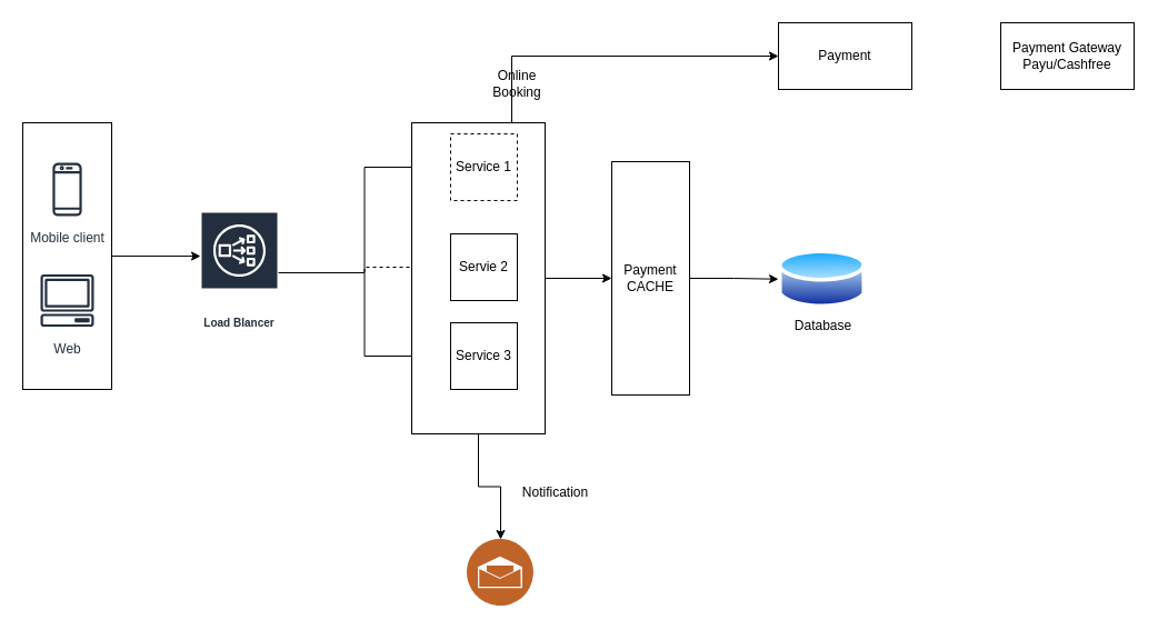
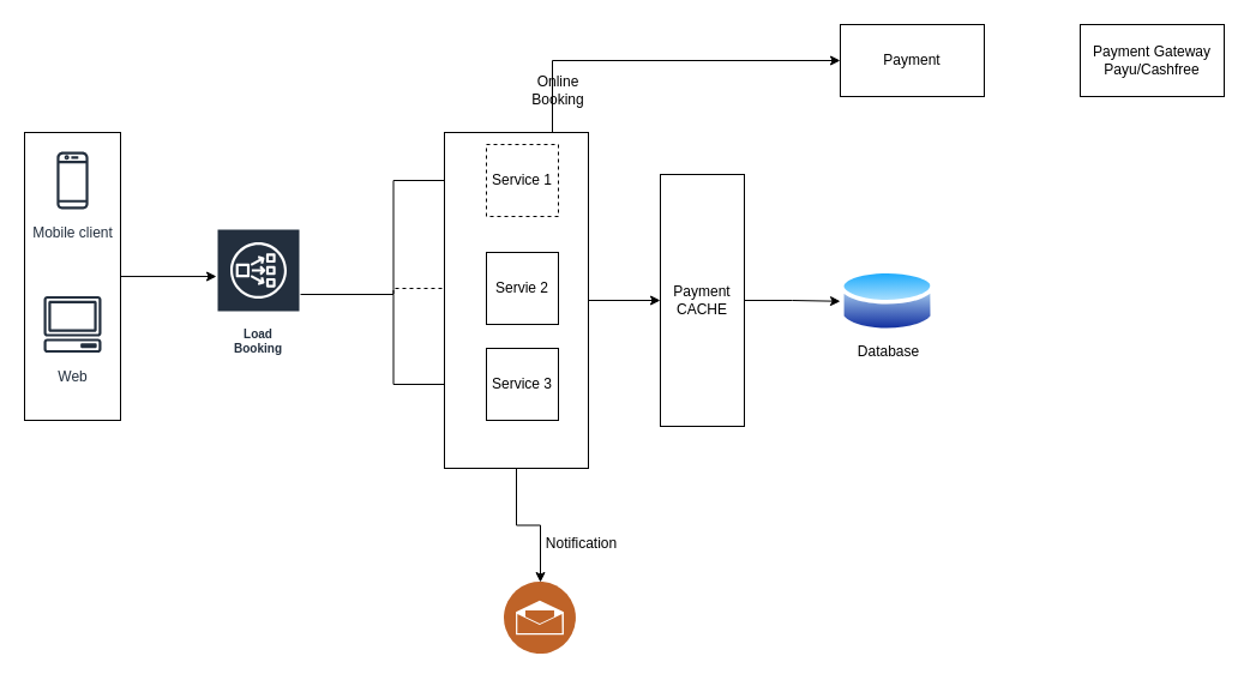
- <mxCell id="4" value="Mobile client" style="sketch=0;outlineConnect=0;fontColor=#232F3E;gradientColor=none;strokeColor=#232F3E;fillColor=#ffffff;dashed=0;verticalLabelPosition=bottom;verticalAlign=top;align=center;html=1;fontSize=12;fontStyle=0;aspect=fixed;shape=mxgraph.aws4.resourceIcon;resIcon=mxgraph.aws4.mobile_client;" vertex="1" parent="1"><mxGeometry x="30" y="140" width="60" height="60" as="geometry" /></mxCell>
+ <mxCell id="4" value="Mobile client" style="sketch=0;outlineConnect=0;fontColor=#232F3E;gradientColor=none;strokeColor=#232F3E;fillColor=#ffffff;dashed=0;verticalLabelPosition=bottom;verticalAlign=top;align=center;html=1;fontSize=12;fontStyle=0;aspect=fixed;shape=mxgraph.aws4.resourceIcon;resIcon=mxgraph.aws4.mobile_client;" vertex="1" parent="1"><mxGeometry x="30" y="120" width="60" height="60" as="geometry" /></mxCell>
- <mxCell id="9" value="Load Blancer" style="sketch=0;outlineConnect=0;fontColor=#232F3E;gradientColor=none;strokeColor=#ffffff;fillColor=#232F3E;dashed=0;verticalLabelPosition=middle;verticalAlign=bottom;align=center;html=1;whiteSpace=wrap;fontSize=10;fontStyle=1;spacing=3;shape=mxgraph.aws4.productIcon;prIcon=mxgraph.aws4.network_load_balancer;" vertex="1" parent="1"><mxGeometry x="180" y="190" width="70" height="110" as="geometry" /></mxCell>
+ <mxCell id="9" value="Load Booking" style="sketch=0;outlineConnect=0;fontColor=#232F3E;gradientColor=none;strokeColor=#ffffff;fillColor=#232F3E;dashed=0;verticalLabelPosition=middle;verticalAlign=bottom;align=center;html=1;whiteSpace=wrap;fontSize=10;fontStyle=1;spacing=3;shape=mxgraph.aws4.productIcon;prIcon=mxgraph.aws4.network_load_balancer;" vertex="1" parent="1"><mxGeometry x="180" y="190" width="70" height="110" as="geometry" /></mxCell>
- <mxCell id="19" value="Notification" style="text;html=1;align=center;verticalAlign=middle;resizable=0;points=[];autosize=1;strokeColor=none;fillColor=none;" vertex="1" parent="1"><mxGeometry x="459" y="428" width="80" height="30" as="geometry" /></mxCell>
+ <mxCell id="19" value="Notification" style="text;html=1;align=center;verticalAlign=middle;resizable=0;points=[];autosize=1;strokeColor=none;fillColor=none;" vertex="1" parent="1"><mxGeometry x="444" y="438" width="80" height="30" as="geometry" /></mxCell>
